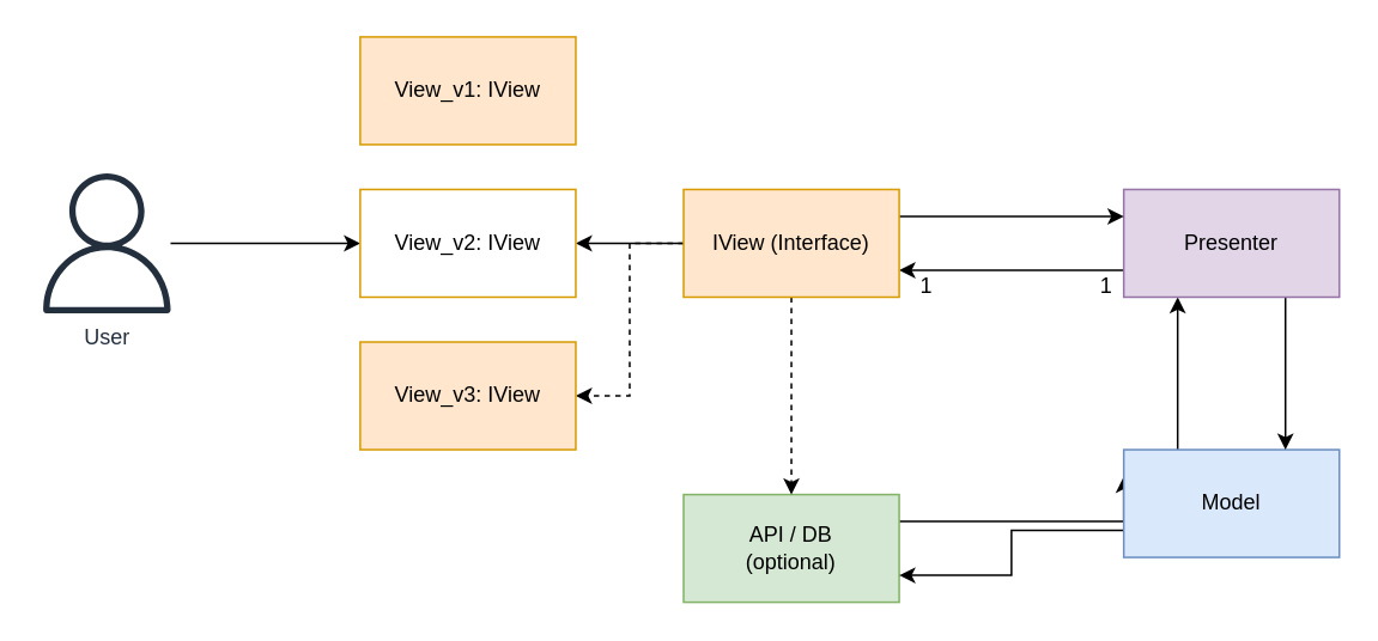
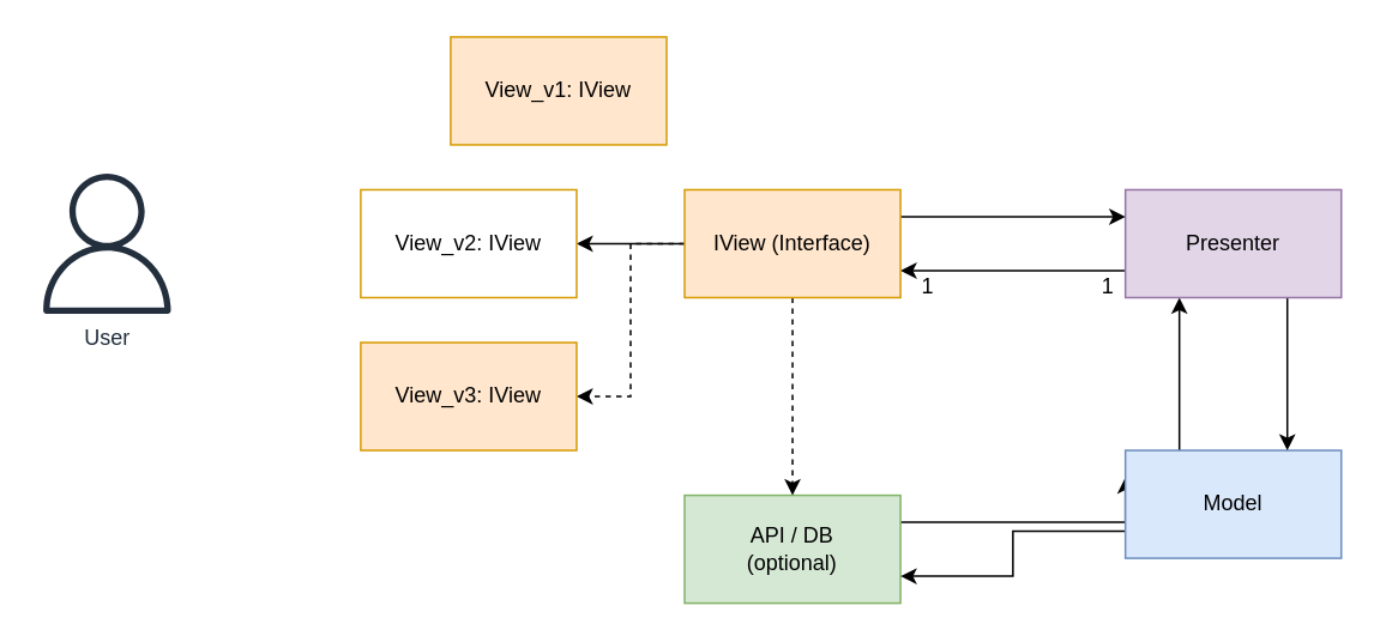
- <mxCell id="17" value="View_v1: IView" style="rounded=0;whiteSpace=wrap;html=1;fillColor=#ffe6cc;strokeColor=#d79b00;" parent="1" vertex="1"><mxGeometry x="200" y="20" width="120" height="60" as="geometry" /></mxCell>
+ <mxCell id="17" value="View_v1: IView" style="rounded=0;whiteSpace=wrap;html=1;fillColor=#ffe6cc;strokeColor=#d79b00;" parent="1" vertex="1"><mxGeometry x="250" y="20" width="120" height="60" as="geometry" /></mxCell>
- <mxCell id="15" style="edgeStyle=orthogonalEdgeStyle;rounded=0;orthogonalLoop=1;jettySize=auto;html=1;" parent="1" source="16" target="18" edge="1"><mxGeometry relative="1" as="geometry" /></mxCell>
